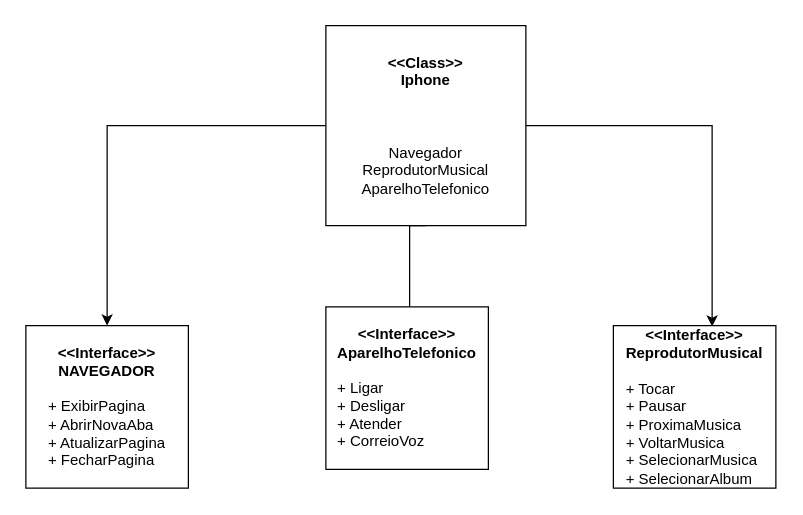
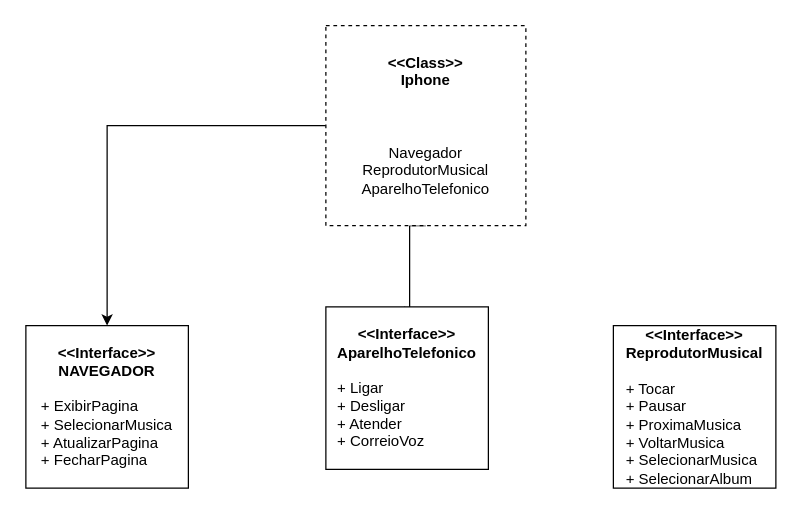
- <mxCell id="6" value="&lt;b&gt;&amp;lt;&amp;lt;Class&amp;gt;&amp;gt;&lt;br&gt;Iphone&lt;br&gt;&lt;/b&gt;&lt;br&gt;&lt;br&gt;&lt;br&gt;Navegador&lt;br&gt;ReprodutorMusical&lt;br&gt;AparelhoTelefonico" style="whiteSpace=wrap;html=1;aspect=fixed;" vertex="1" parent="1"><mxGeometry x="260" y="20" width="160" height="160" as="geometry" /></mxCell>
+ <mxCell id="6" value="&lt;b&gt;&amp;lt;&amp;lt;Class&amp;gt;&amp;gt;&lt;br&gt;Iphone&lt;br&gt;&lt;/b&gt;&lt;br&gt;&lt;br&gt;&lt;br&gt;Navegador&lt;br&gt;ReprodutorMusical&lt;br&gt;AparelhoTelefonico" style="whiteSpace=wrap;html=1;aspect=fixed;dashed=1;" vertex="1" parent="1"><mxGeometry x="260" y="20" width="160" height="160" as="geometry" /></mxCell>
- <mxCell id="5" style="edgeStyle=elbowEdgeStyle;rounded=0;orthogonalLoop=1;jettySize=auto;html=1;exitX=1;exitY=0.5;exitDx=0;exitDy=0;entryX=0.606;entryY=0.006;entryDx=0;entryDy=0;entryPerimeter=0;" edge="1" parent="1" source="6" target="8"><mxGeometry relative="1" as="geometry"><Array as="points"><mxPoint x="569" y="160" /></Array></mxGeometry></mxCell>
- <mxCell id="2" value="&lt;b&gt;&amp;lt;&amp;lt;Interface&amp;gt;&amp;gt;&lt;br&gt;NAVEGADOR&lt;/b&gt;&lt;br&gt;&lt;br&gt;&lt;div style=&quot;text-align: left;&quot;&gt;&lt;span style=&quot;background-color: initial;&quot;&gt;+ ExibirPagina&lt;/span&gt;&lt;/div&gt;&lt;div style=&quot;text-align: left;&quot;&gt;&lt;span style=&quot;background-color: initial;&quot;&gt;+ AbrirNovaAba&lt;/span&gt;&lt;/div&gt;&lt;div style=&quot;text-align: left;&quot;&gt;&lt;span style=&quot;background-color: initial;&quot;&gt;+ AtualizarPagina&lt;/span&gt;&lt;/div&gt;&lt;div style=&quot;text-align: left;&quot;&gt;&lt;span style=&quot;background-color: initial;&quot;&gt;+ FecharPagina&lt;/span&gt;&lt;/div&gt;" style="whiteSpace=wrap;html=1;aspect=fixed;" vertex="1" parent="1"><mxGeometry x="20" y="260" width="130" height="130" as="geometry" /></mxCell>
+ <mxCell id="2" value="&lt;b&gt;&amp;lt;&amp;lt;Interface&amp;gt;&amp;gt;&lt;br&gt;NAVEGADOR&lt;/b&gt;&lt;br&gt;&lt;br&gt;&lt;div style=&quot;text-align: left;&quot;&gt;&lt;span style=&quot;background-color: initial;&quot;&gt;+ ExibirPagina&lt;/span&gt;&lt;/div&gt;&lt;div style=&quot;text-align: left;&quot;&gt;&lt;span style=&quot;background-color: initial;&quot;&gt;+ SelecionarMusica&lt;/span&gt;&lt;/div&gt;&lt;div style=&quot;text-align: left;&quot;&gt;&lt;span style=&quot;background-color: initial;&quot;&gt;+ AtualizarPagina&lt;/span&gt;&lt;/div&gt;&lt;div style=&quot;text-align: left;&quot;&gt;&lt;span style=&quot;background-color: initial;&quot;&gt;+ FecharPagina&lt;/span&gt;&lt;/div&gt;" style="whiteSpace=wrap;html=1;aspect=fixed;" vertex="1" parent="1"><mxGeometry x="20" y="260" width="130" height="130" as="geometry" /></mxCell>
